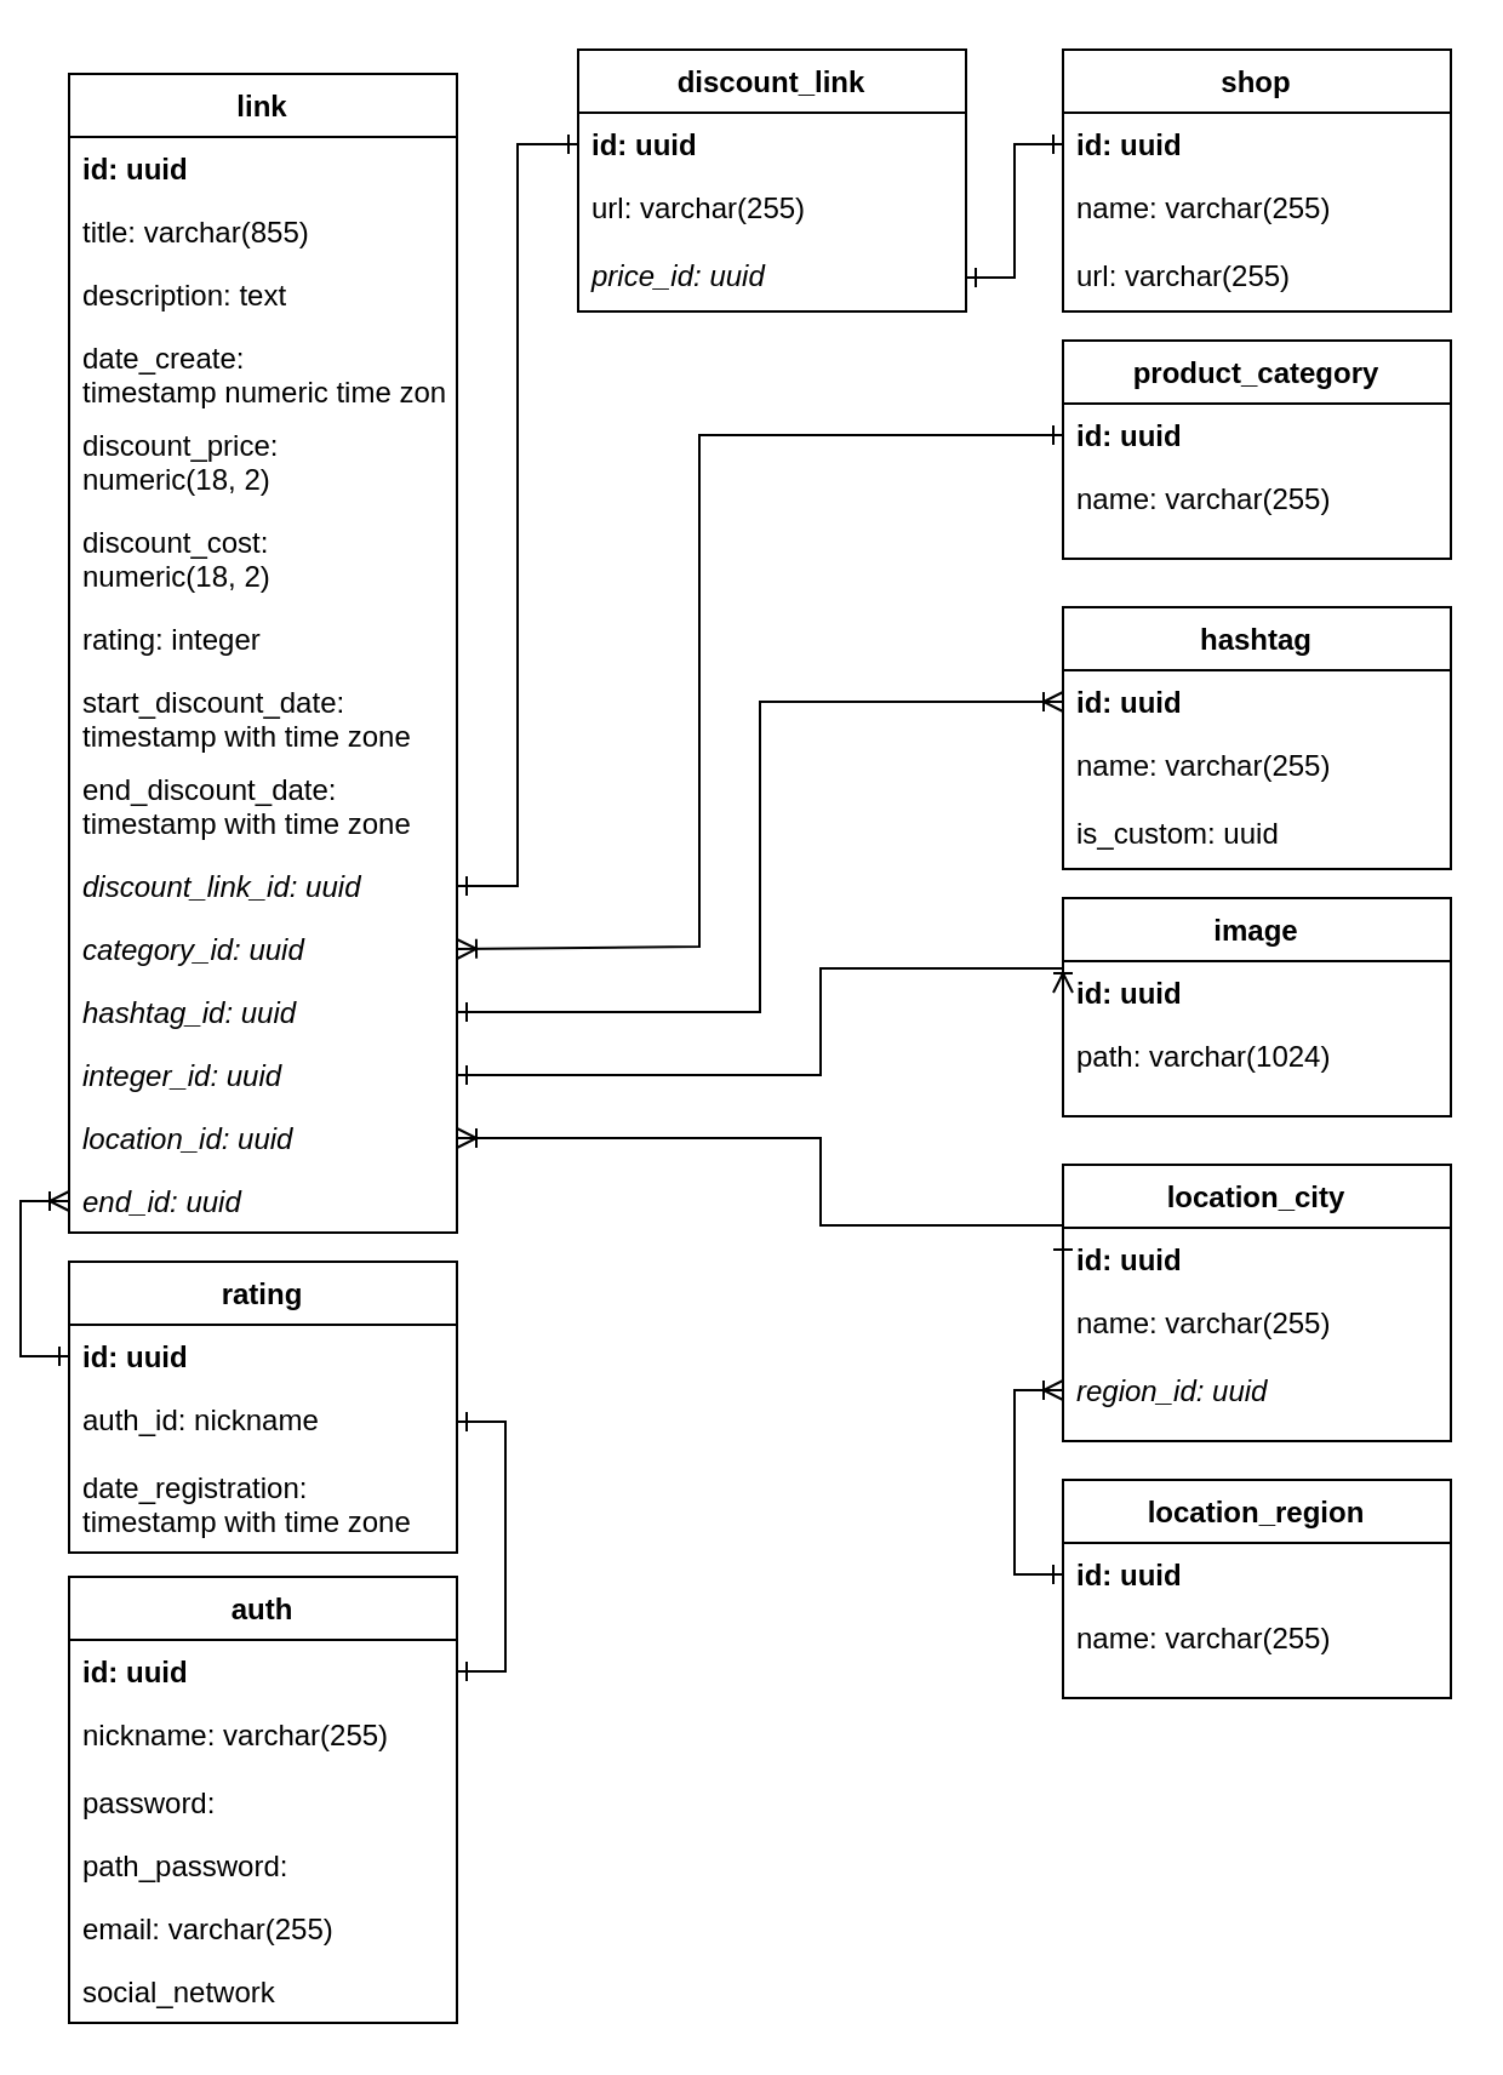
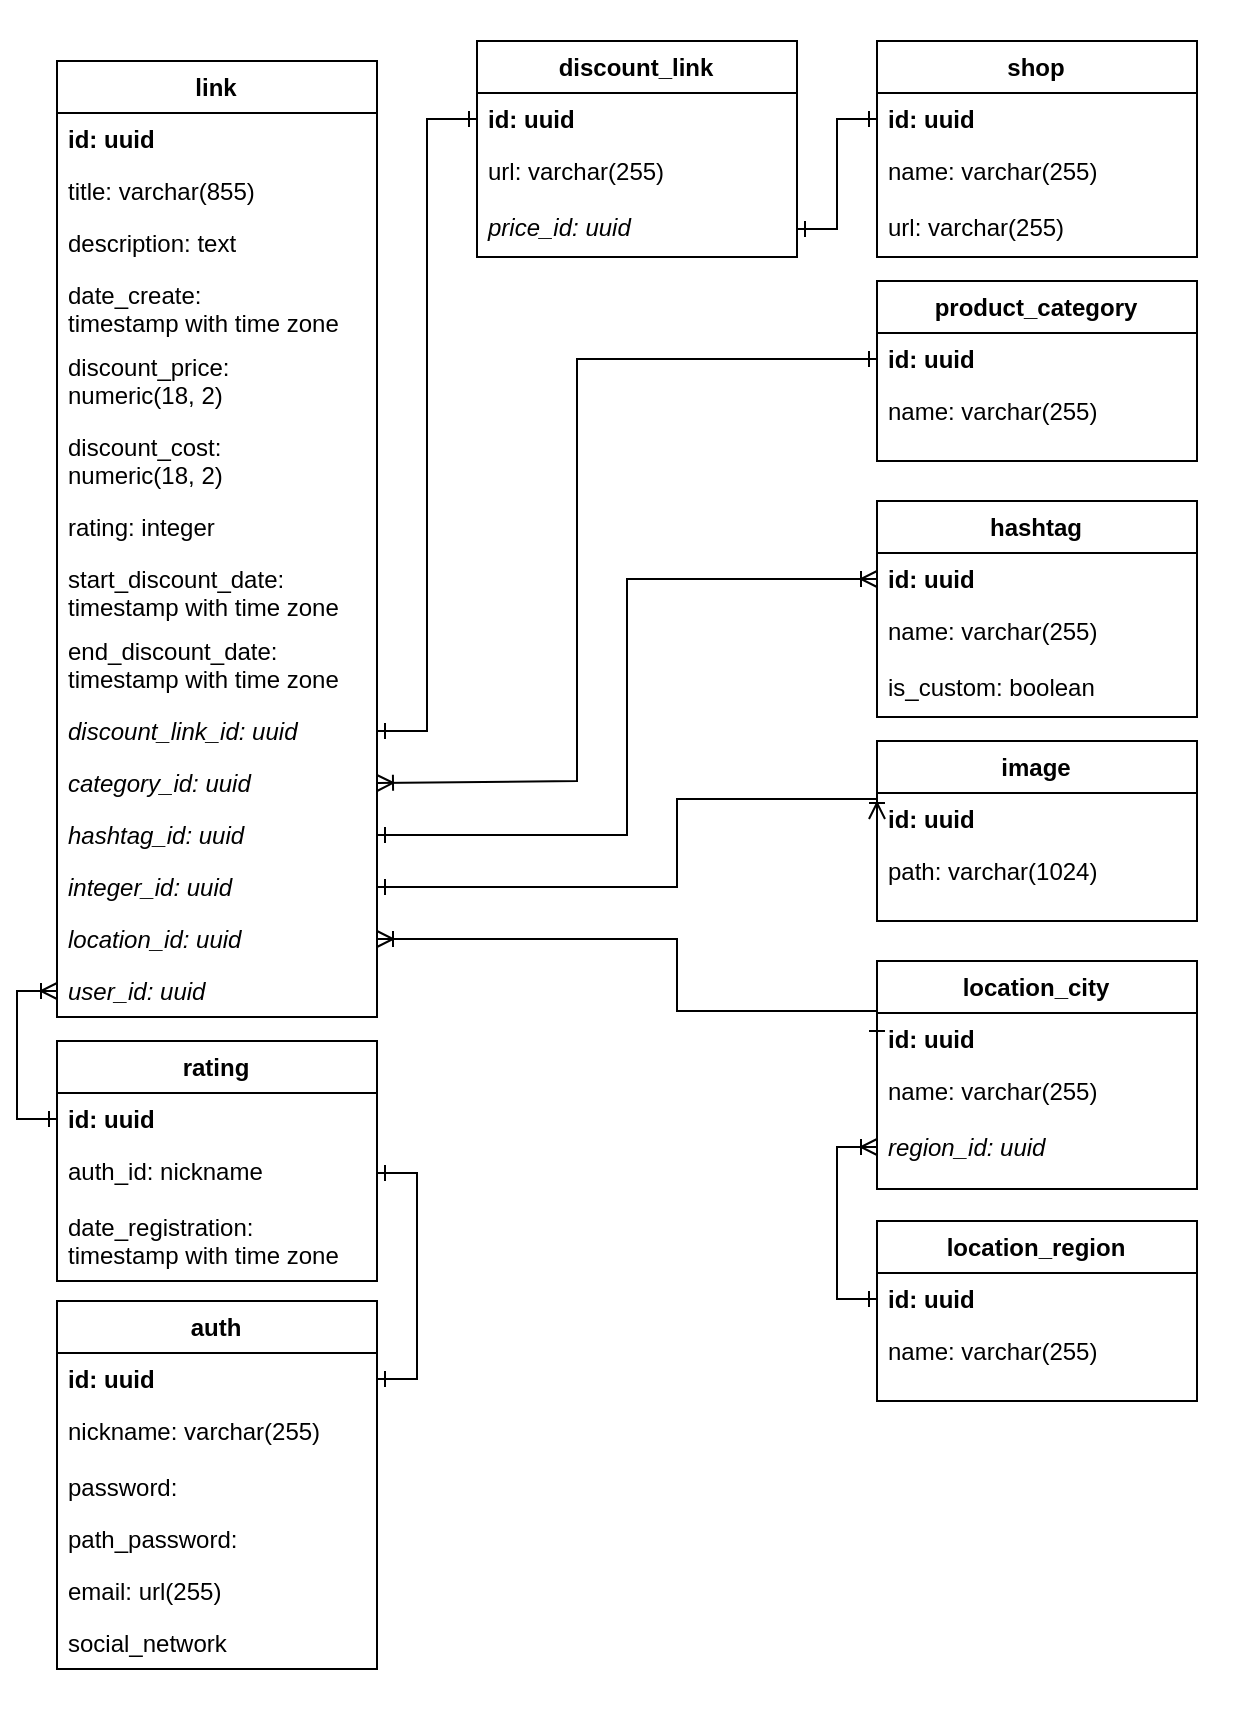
- <mxCell id="6" value="date_create: &#10;timestamp numeric time zone" style="text;align=left;verticalAlign=top;spacingLeft=4;spacingRight=4;overflow=hidden;rotatable=0;points=[[0,0.5],[1,0.5]];portConstraint=eastwest;rounded=0;shadow=0;html=0;" vertex="1" parent="2"><mxGeometry y="104" width="160" height="36" as="geometry" /></mxCell>
+ <mxCell id="6" value="date_create: &#10;timestamp with time zone" style="text;align=left;verticalAlign=top;spacingLeft=4;spacingRight=4;overflow=hidden;rotatable=0;points=[[0,0.5],[1,0.5]];portConstraint=eastwest;rounded=0;shadow=0;html=0;" vertex="1" parent="2"><mxGeometry y="104" width="160" height="36" as="geometry" /></mxCell>
- <mxCell id="47" value="is_custom: uuid" style="text;align=left;verticalAlign=top;spacingLeft=4;spacingRight=4;overflow=hidden;rotatable=0;points=[[0,0.5],[1,0.5]];portConstraint=eastwest;rounded=0;shadow=0;html=0;" vertex="1" parent="44"><mxGeometry y="80" width="160" height="28" as="geometry" /></mxCell>
+ <mxCell id="47" value="is_custom: boolean" style="text;align=left;verticalAlign=top;spacingLeft=4;spacingRight=4;overflow=hidden;rotatable=0;points=[[0,0.5],[1,0.5]];portConstraint=eastwest;rounded=0;shadow=0;html=0;" vertex="1" parent="44"><mxGeometry y="80" width="160" height="28" as="geometry" /></mxCell>
- <mxCell id="17" value="end_id: uuid" style="text;align=left;verticalAlign=top;spacingLeft=4;spacingRight=4;overflow=hidden;rotatable=0;points=[[0,0.5],[1,0.5]];portConstraint=eastwest;rounded=0;shadow=0;html=0;fontStyle=2" vertex="1" parent="2"><mxGeometry y="452" width="160" height="26" as="geometry" /></mxCell>
+ <mxCell id="17" value="user_id: uuid" style="text;align=left;verticalAlign=top;spacingLeft=4;spacingRight=4;overflow=hidden;rotatable=0;points=[[0,0.5],[1,0.5]];portConstraint=eastwest;rounded=0;shadow=0;html=0;fontStyle=2" vertex="1" parent="2"><mxGeometry y="452" width="160" height="26" as="geometry" /></mxCell>
- <mxCell id="40" value="email: varchar(255)" style="text;align=left;verticalAlign=top;spacingLeft=4;spacingRight=4;overflow=hidden;rotatable=0;points=[[0,0.5],[1,0.5]];portConstraint=eastwest;rounded=0;shadow=0;html=0;" vertex="1" parent="35"><mxGeometry y="132" width="160" height="26" as="geometry" /></mxCell>
+ <mxCell id="40" value="email: url(255)" style="text;align=left;verticalAlign=top;spacingLeft=4;spacingRight=4;overflow=hidden;rotatable=0;points=[[0,0.5],[1,0.5]];portConstraint=eastwest;rounded=0;shadow=0;html=0;" vertex="1" parent="35"><mxGeometry y="132" width="160" height="26" as="geometry" /></mxCell>
